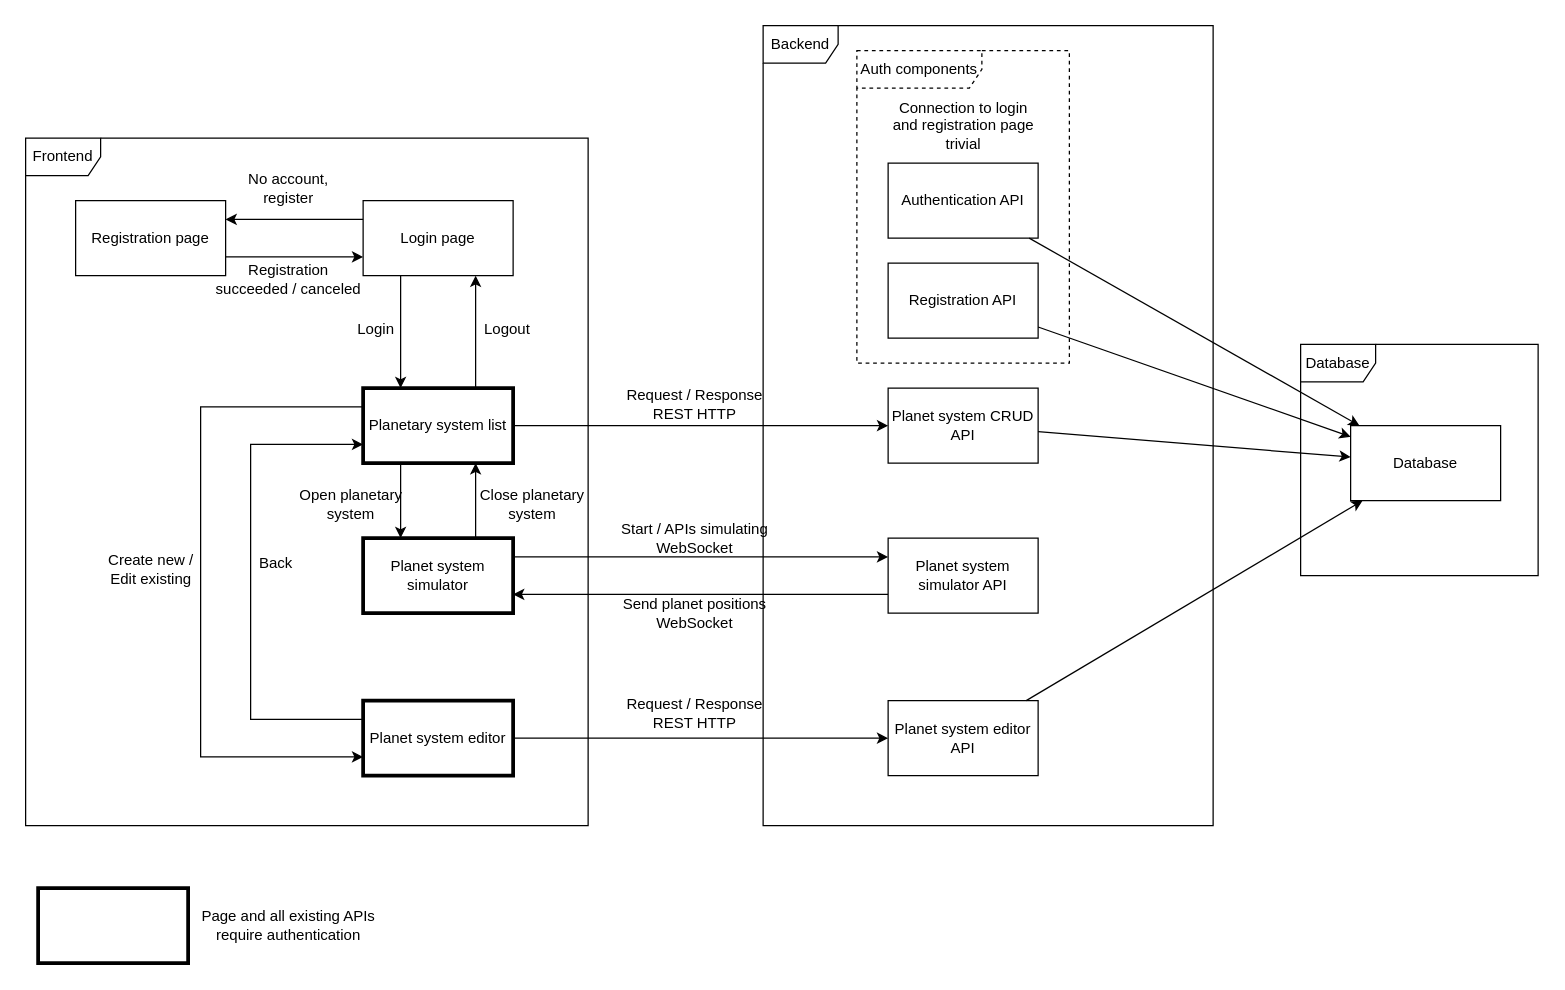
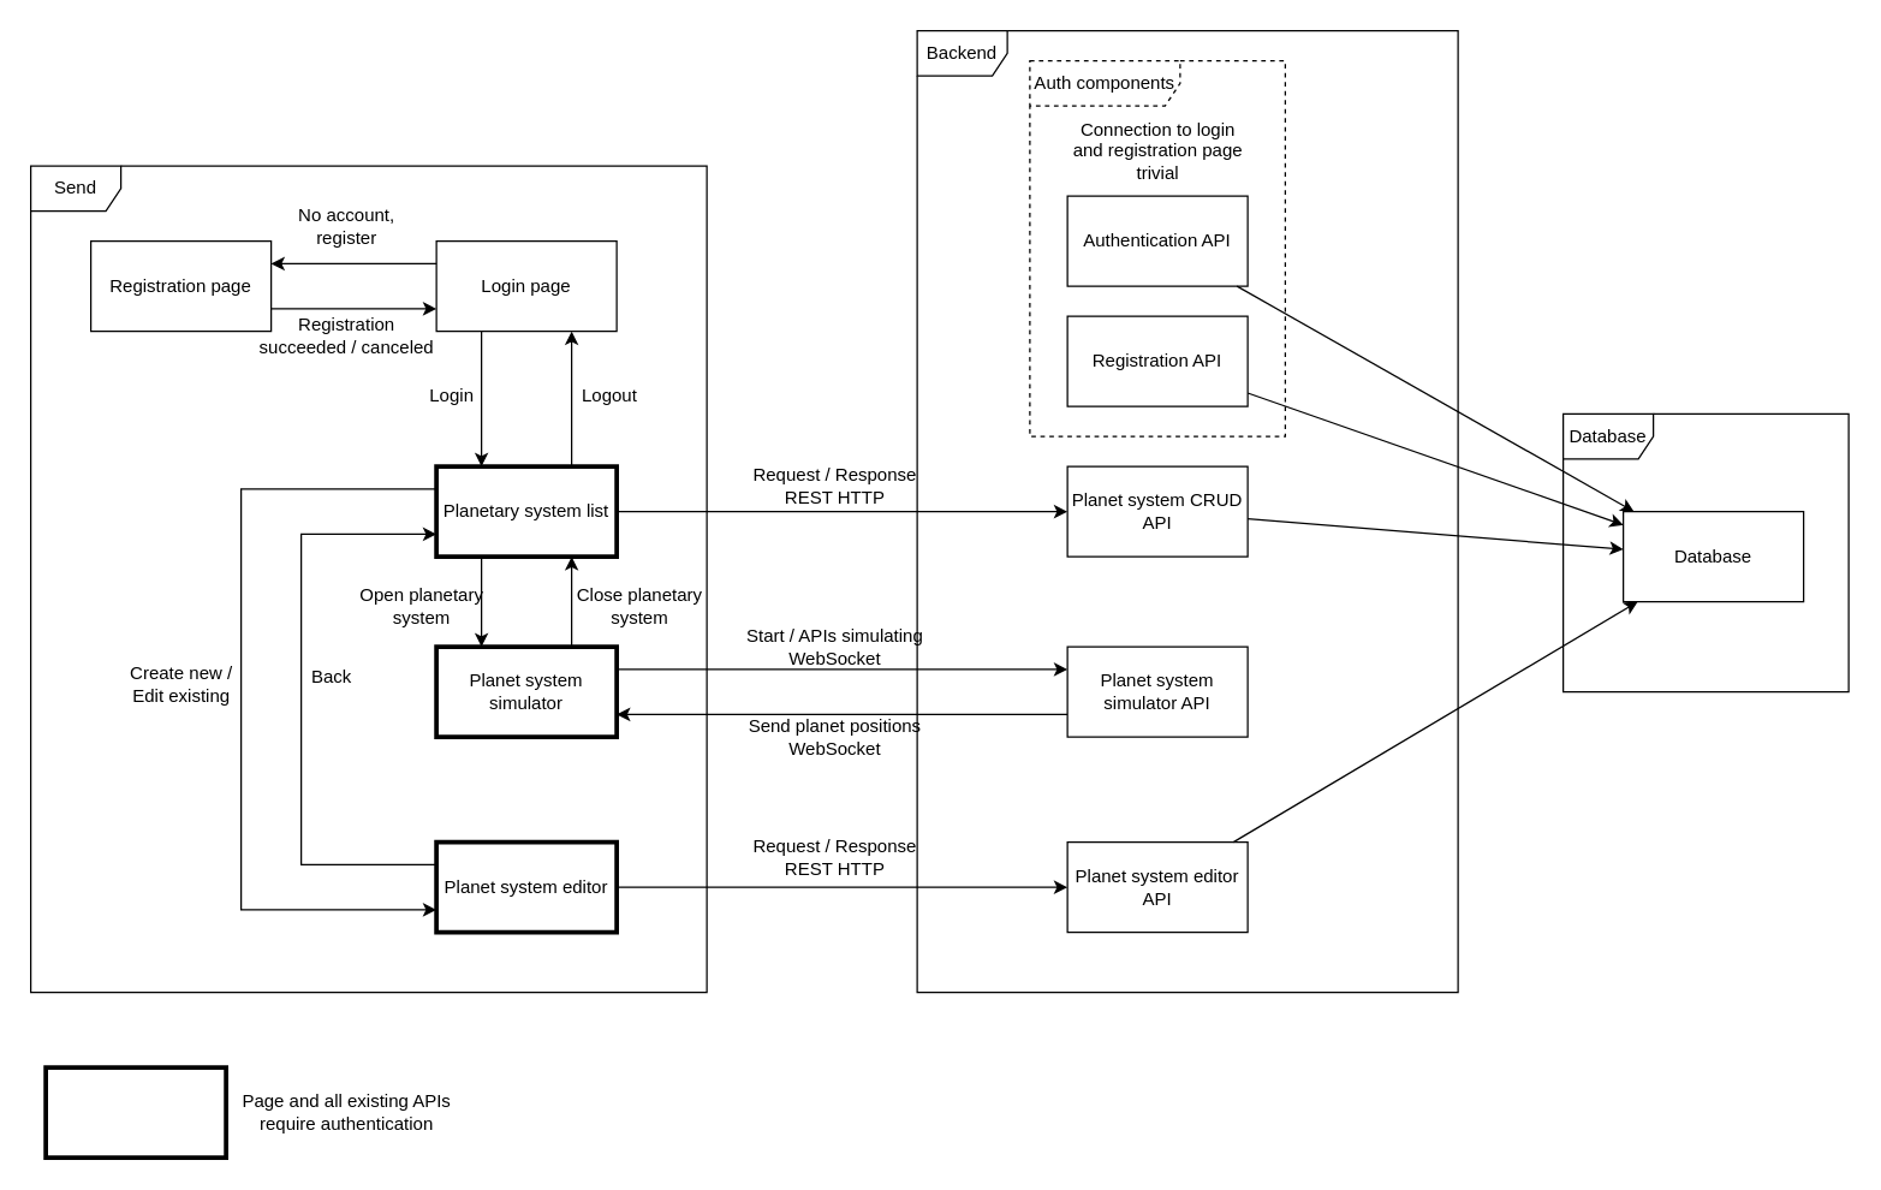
- <mxCell id="35" value="Frontend" style="shape=umlFrame;whiteSpace=wrap;html=1;pointerEvents=0;" vertex="1" parent="1"><mxGeometry x="20" y="110" width="450" height="550" as="geometry" /></mxCell>
+ <mxCell id="35" value="Send" style="shape=umlFrame;whiteSpace=wrap;html=1;pointerEvents=0;" vertex="1" parent="1"><mxGeometry x="20" y="110" width="450" height="550" as="geometry" /></mxCell>
